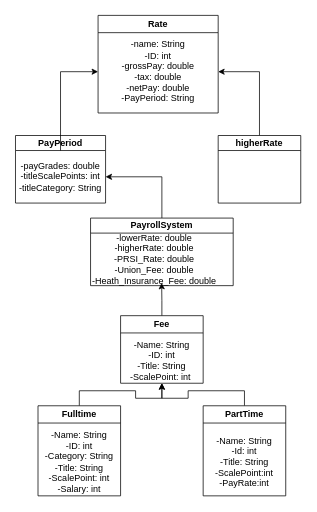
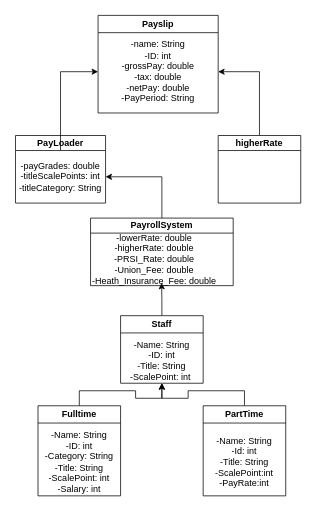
- <mxCell id="11" value="Rate" style="swimlane;whiteSpace=wrap;html=1;" vertex="1" parent="1"><mxGeometry x="130" y="20" width="160" height="130" as="geometry" /></mxCell>
+ <mxCell id="11" value="Payslip" style="swimlane;whiteSpace=wrap;html=1;" vertex="1" parent="1"><mxGeometry x="130" y="20" width="160" height="130" as="geometry" /></mxCell>
- <mxCell id="13" value="PayPeriod" style="swimlane;whiteSpace=wrap;html=1;startSize=20;" vertex="1" parent="1"><mxGeometry x="20" y="180" width="120" height="90" as="geometry" /></mxCell>
+ <mxCell id="13" value="PayLoader" style="swimlane;whiteSpace=wrap;html=1;startSize=20;" vertex="1" parent="1"><mxGeometry x="20" y="180" width="120" height="90" as="geometry" /></mxCell>
- <mxCell id="3" value="Fee" style="swimlane;whiteSpace=wrap;html=1;startSize=23;" vertex="1" parent="1"><mxGeometry x="160" y="420" width="110" height="90" as="geometry" /></mxCell>
+ <mxCell id="3" value="Staff" style="swimlane;whiteSpace=wrap;html=1;startSize=23;" vertex="1" parent="1"><mxGeometry x="160" y="420" width="110" height="90" as="geometry" /></mxCell>
